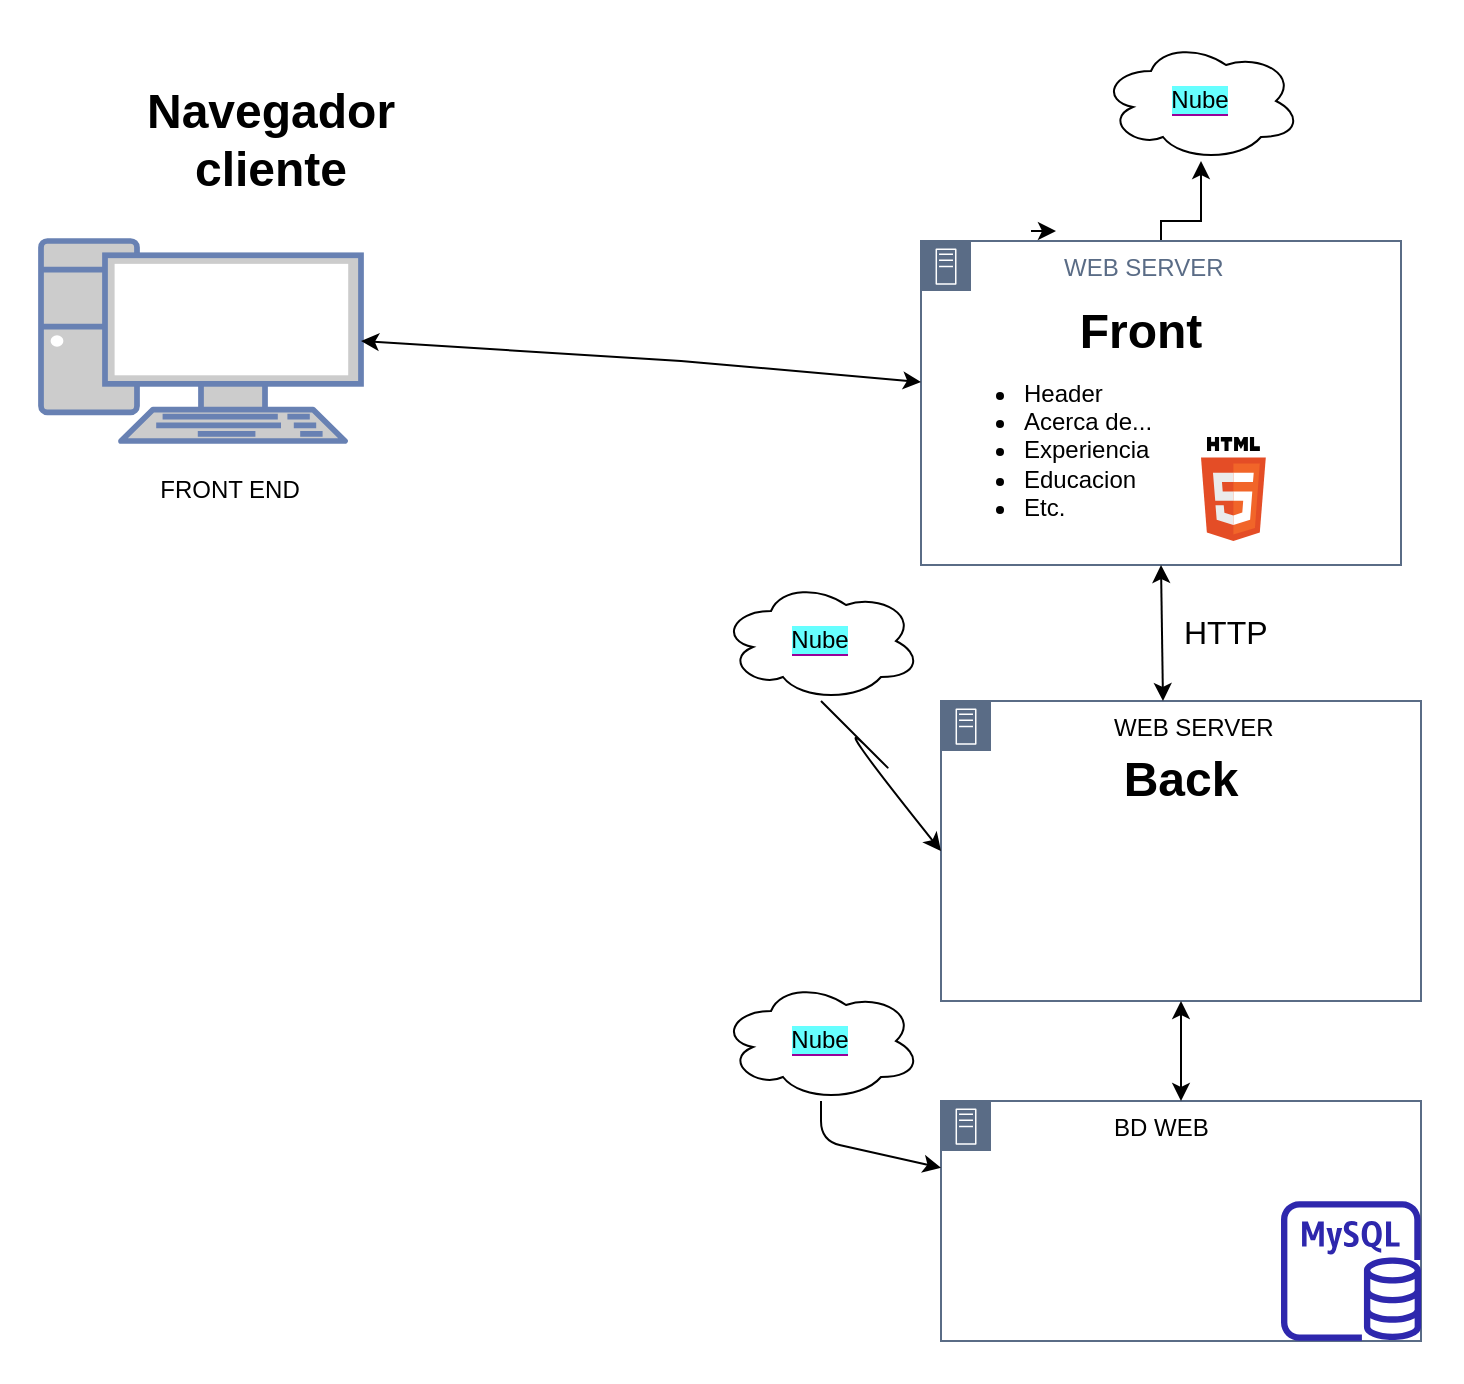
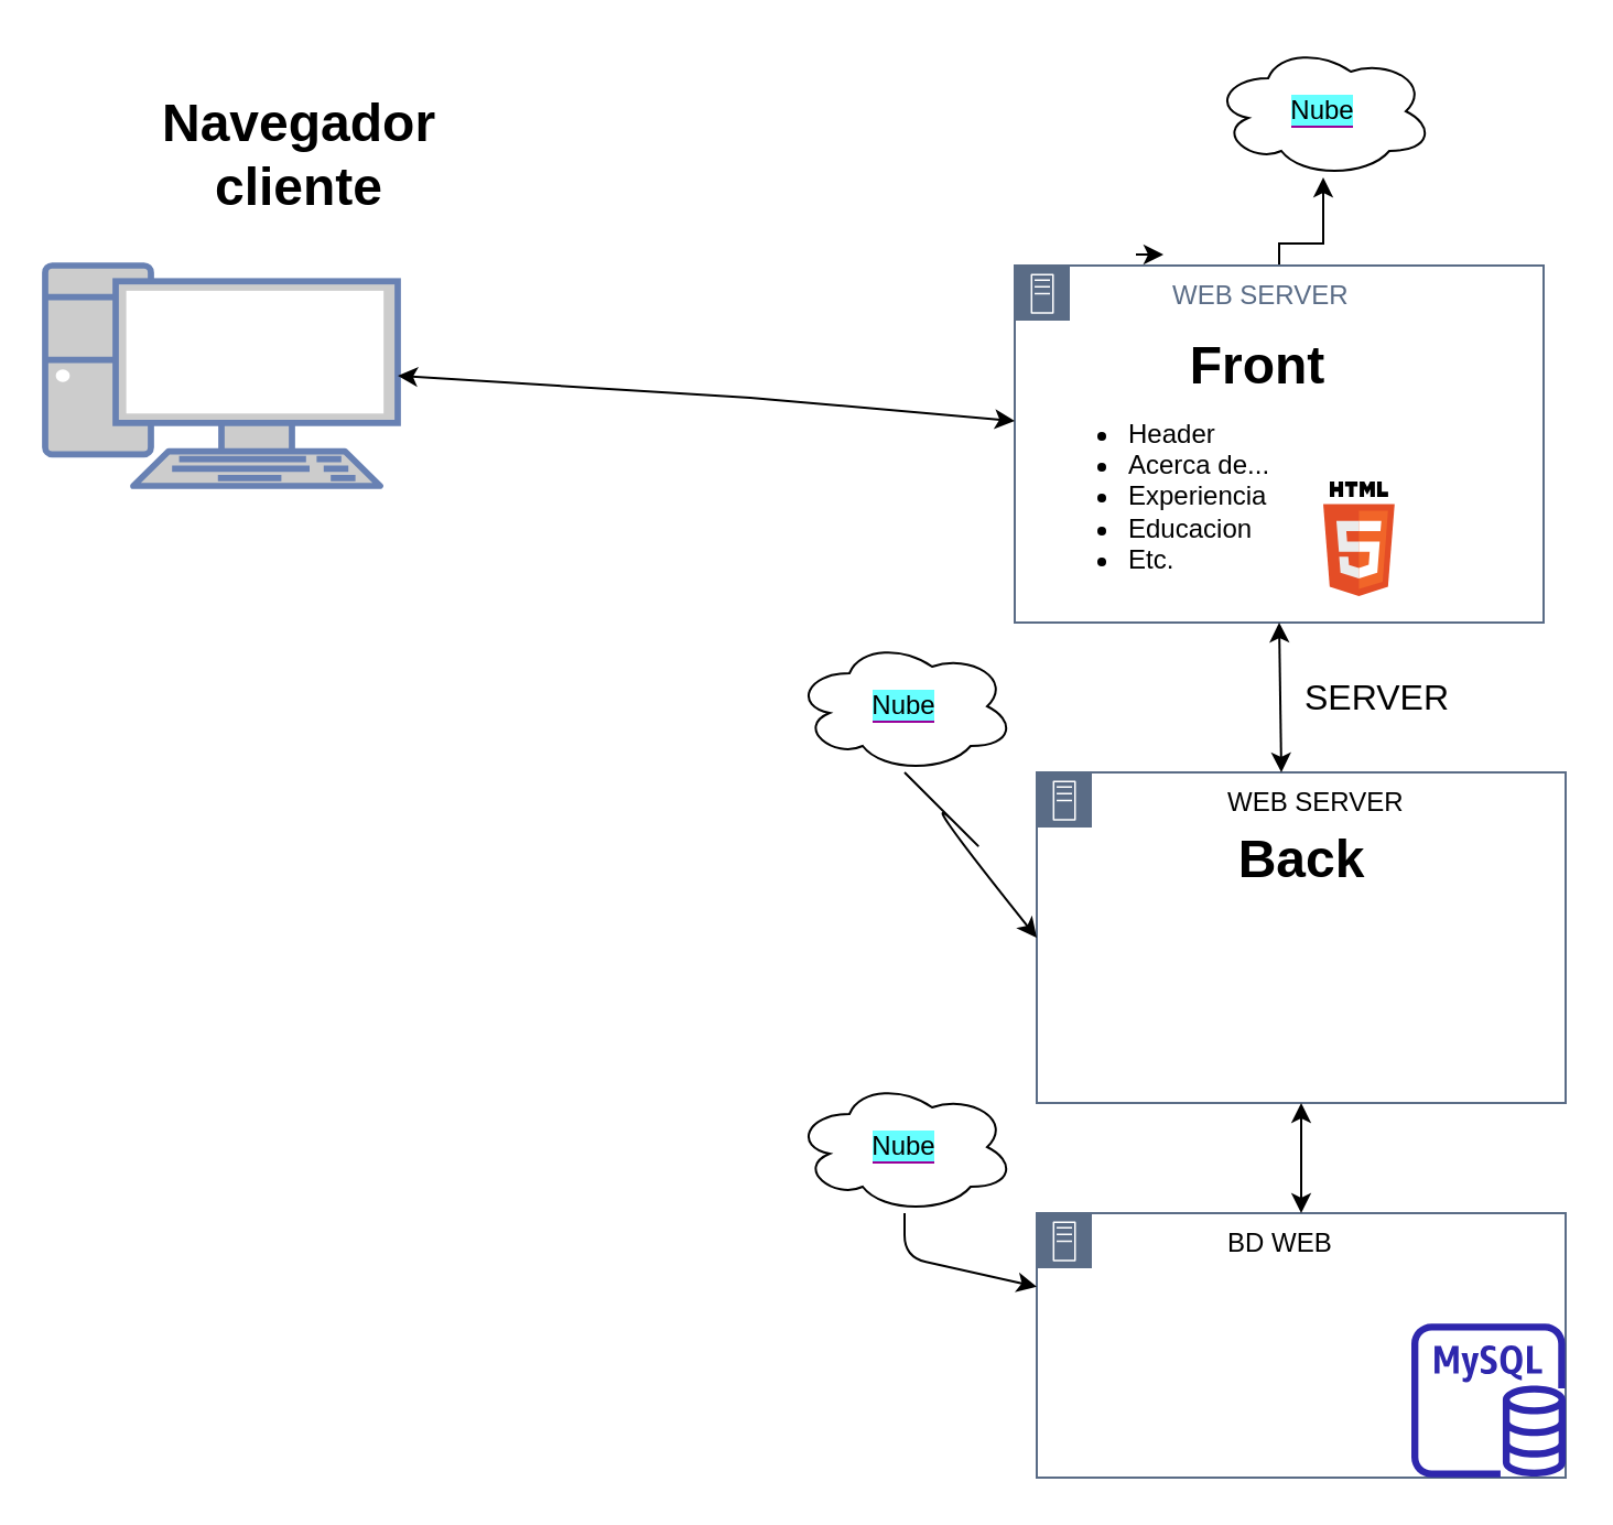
- <mxCell id="4" value="FRONT END&lt;br&gt;" style="text;html=1;strokeColor=none;fillColor=none;align=center;verticalAlign=middle;whiteSpace=wrap;rounded=0;" vertex="1" parent="1"><mxGeometry x="60" y="230" width="110" height="30" as="geometry" /></mxCell>
- <mxCell id="20" value="&lt;span style=&quot;color: rgb(0, 0, 0); font-family: arial, sans-serif; font-size: 16px; font-style: normal; font-variant-ligatures: normal; font-variant-caps: normal; font-weight: 400; letter-spacing: normal; orphans: 2; text-align: start; text-indent: 0px; text-transform: none; widows: 2; word-spacing: 0px; -webkit-text-stroke-width: 0px; background-color: rgb(255, 255, 255); text-decoration-thickness: initial; text-decoration-style: initial; text-decoration-color: initial; float: none; display: inline !important;&quot;&gt;HTTP&lt;/span&gt;" style="text;whiteSpace=wrap;html=1;fontColor=#000000;" vertex="1" parent="1"><mxGeometry x="590" y="300" width="70" height="30" as="geometry" /></mxCell>
+ <mxCell id="20" value="&lt;span style=&quot;color: rgb(0, 0, 0); font-family: arial, sans-serif; font-size: 16px; font-style: normal; font-variant-ligatures: normal; font-variant-caps: normal; font-weight: 400; letter-spacing: normal; orphans: 2; text-align: start; text-indent: 0px; text-transform: none; widows: 2; word-spacing: 0px; -webkit-text-stroke-width: 0px; background-color: rgb(255, 255, 255); text-decoration-thickness: initial; text-decoration-style: initial; text-decoration-color: initial; float: none; display: inline !important;&quot;&gt;SERVER&lt;/span&gt;" style="text;whiteSpace=wrap;html=1;fontColor=#000000;" vertex="1" parent="1"><mxGeometry x="590" y="300" width="70" height="30" as="geometry" /></mxCell>
